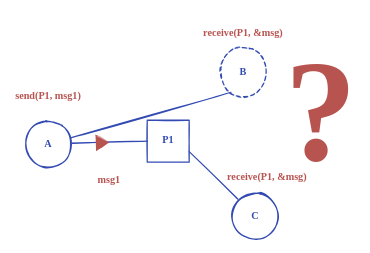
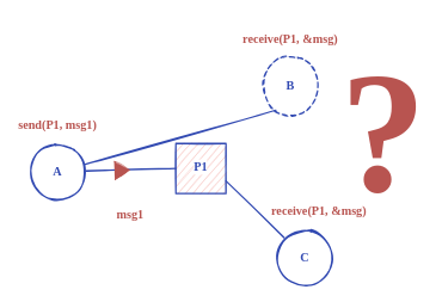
- <mxCell id="9" value="send(P1, msg1)" style="text;strokeColor=none;fillColor=none;align=center;verticalAlign=middle;rounded=0;fontFamily=Ink Free;fontSource=https%3A%2F%2Full-esit-sistemas-operativos.github.io%2Fssoo-apuntes%2Ffonts%2FInkFree.woff;fontStyle=1;fontColor=#B85450;fontSize=17;spacingBottom=5;" vertex="1" parent="1"><mxGeometry x="20" y="145" width="120" height="30" as="geometry" /></mxCell>
+ <mxCell id="9" value="send(P1, msg1)" style="text;strokeColor=none;fillColor=none;align=center;verticalAlign=middle;rounded=0;fontFamily=Ink Free;fontSource=https%3A%2F%2Full-esit-sistemas-operativos.github.io%2Fssoo-apuntes%2Ffonts%2FInkFree.woff;fontStyle=1;fontColor=#B85450;fontSize=17;spacingBottom=5;" vertex="1" parent="1"><mxGeometry x="20" y="160" width="120" height="30" as="geometry" /></mxCell>
- <mxCell id="4" value="P1" style="whiteSpace=wrap;html=1;aspect=fixed;sketch=1;strokeColor=#324AB2;align=center;rounded=0;fontFamily=Ink Free;fontSource=https%3A%2F%2Full-esit-sistemas-operativos.github.io%2Fssoo-apuntes%2Ffonts%2FInkFree.woff;fontSize=17;fontColor=#324AB2;fontStyle=1;strokeWidth=2;labelBackgroundColor=#ffffff;spacingBottom=5;endFill=0;endSize=2;startFill=0;startSize=2;" vertex="1" parent="1"><mxGeometry x="245" y="200" width="70" height="70" as="geometry" /></mxCell>
+ <mxCell id="4" value="P1" style="whiteSpace=wrap;html=1;aspect=fixed;sketch=1;strokeColor=#324AB2;align=center;rounded=0;fontFamily=Ink Free;fontSource=https%3A%2F%2Full-esit-sistemas-operativos.github.io%2Fssoo-apuntes%2Ffonts%2FInkFree.woff;fontSize=17;fontColor=#324AB2;fontStyle=1;strokeWidth=2;labelBackgroundColor=#ffffff;spacingBottom=5;endFill=0;endSize=2;startFill=0;startSize=2;fillColor=#f8cecc;" vertex="1" parent="1"><mxGeometry x="245" y="200" width="70" height="70" as="geometry" /></mxCell>
